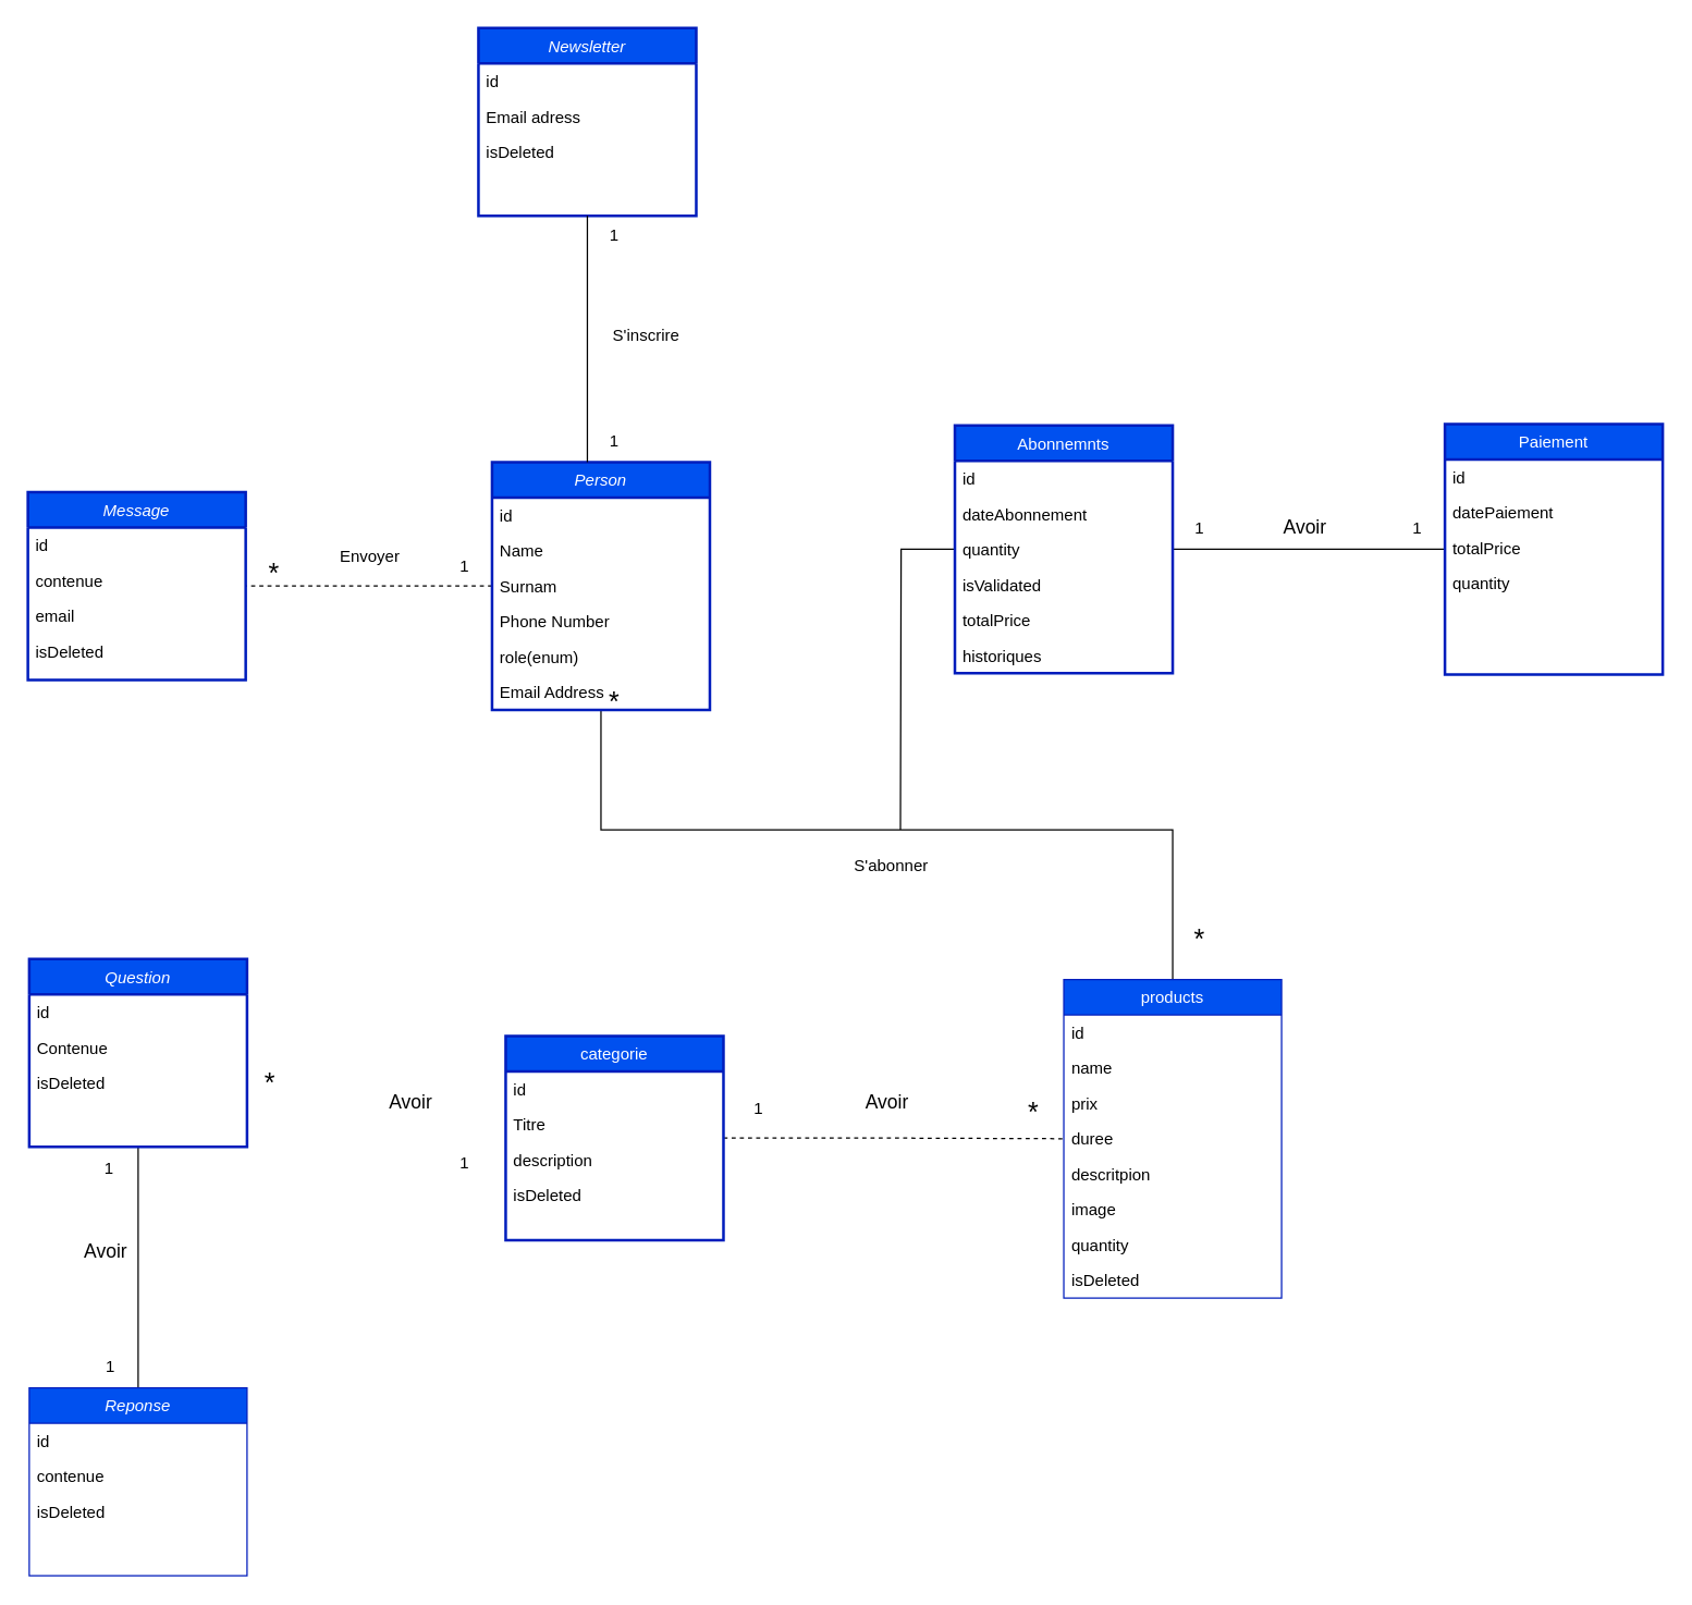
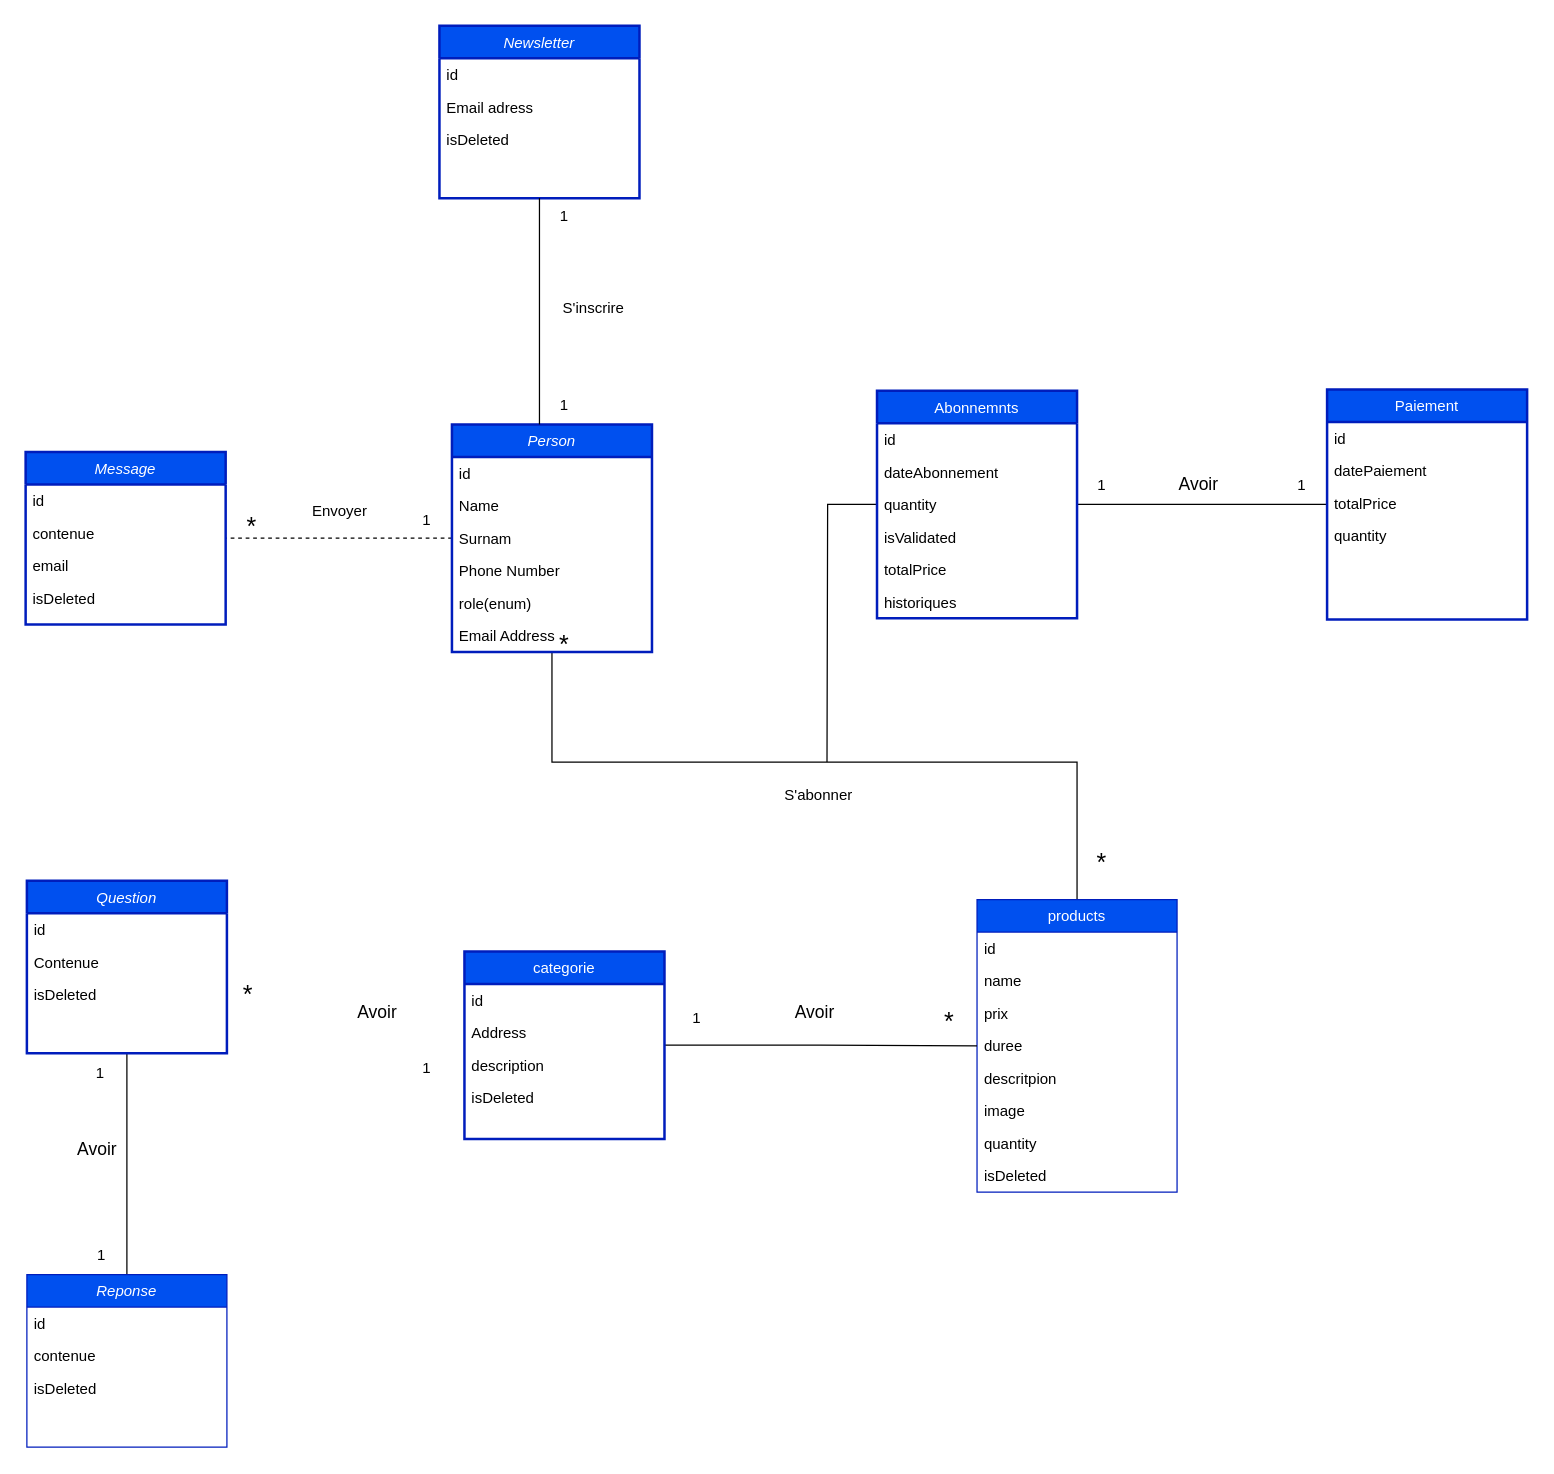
- <mxCell id="40" value="Titre" style="text;align=left;verticalAlign=top;spacingLeft=4;spacingRight=4;overflow=hidden;rotatable=0;points=[[0,0.5],[1,0.5]];portConstraint=eastwest;rounded=0;shadow=0;html=0;" vertex="1" parent="38"><mxGeometry y="52" width="160" height="26" as="geometry" /></mxCell>
+ <mxCell id="40" value="Address" style="text;align=left;verticalAlign=top;spacingLeft=4;spacingRight=4;overflow=hidden;rotatable=0;points=[[0,0.5],[1,0.5]];portConstraint=eastwest;rounded=0;shadow=0;html=0;" vertex="1" parent="38"><mxGeometry y="52" width="160" height="26" as="geometry" /></mxCell>
- <mxCell id="37" style="edgeStyle=orthogonalEdgeStyle;rounded=0;orthogonalLoop=1;jettySize=auto;html=1;endArrow=none;endFill=0;dashed=1;" edge="1" parent="1" source="38" target="11"><mxGeometry relative="1" as="geometry"><mxPoint x="1011" y="769" as="targetPoint" /></mxGeometry></mxCell>
+ <mxCell id="37" style="edgeStyle=orthogonalEdgeStyle;rounded=0;orthogonalLoop=1;jettySize=auto;html=1;endArrow=none;endFill=0;" edge="1" parent="1" source="38" target="11"><mxGeometry relative="1" as="geometry"><mxPoint x="1011" y="769" as="targetPoint" /></mxGeometry></mxCell>
